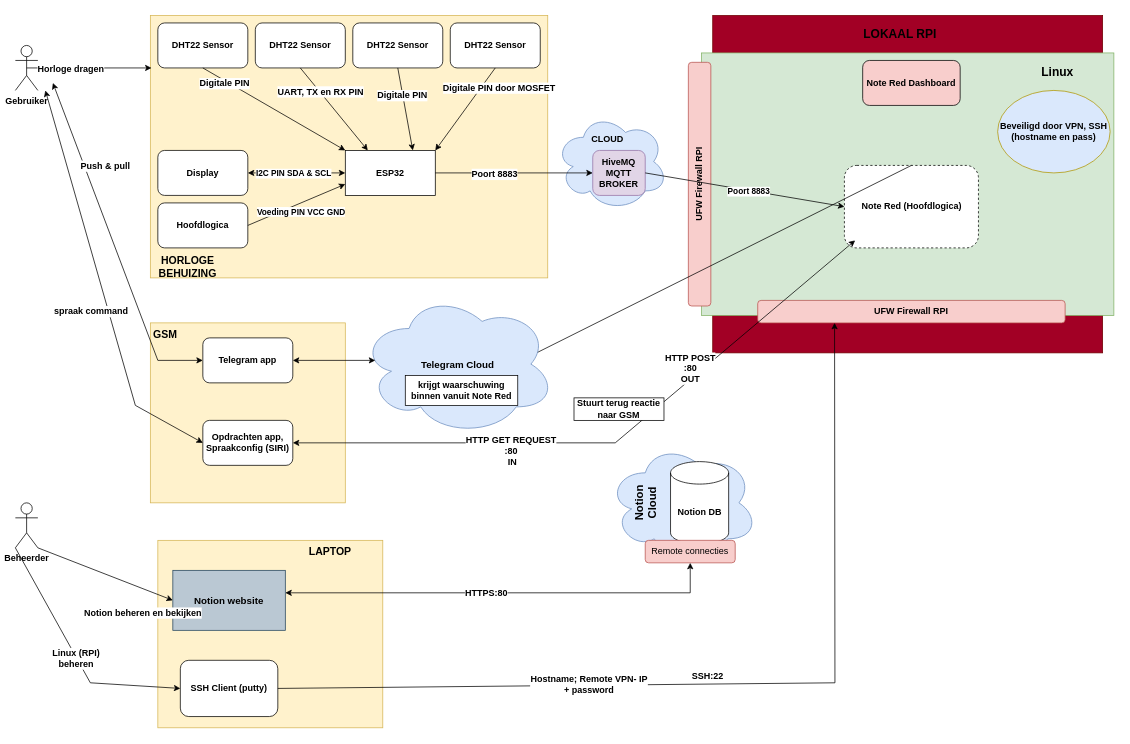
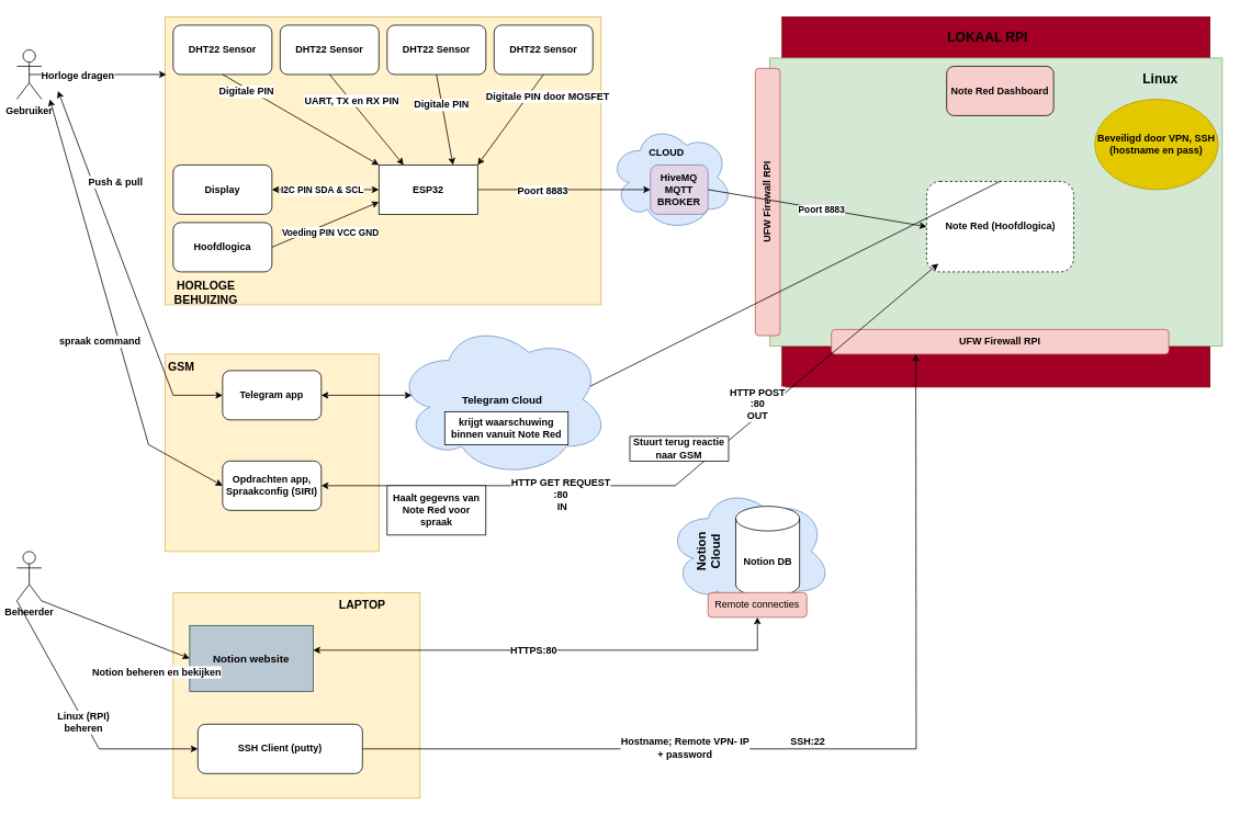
- <mxCell id="38" value="&lt;b&gt;Beveiligd door VPN, SSH (hostname en pass)&lt;/b&gt;" style="ellipse;whiteSpace=wrap;html=1;fillColor=#dae8fc;strokeColor=#B09500;fontColor=#000000;" vertex="1" parent="1"><mxGeometry x="1330" y="120" width="150" height="110" as="geometry" /></mxCell>
+ <mxCell id="38" value="&lt;b&gt;Beveiligd door VPN, SSH (hostname en pass)&lt;/b&gt;" style="ellipse;whiteSpace=wrap;html=1;fillColor=#e3c800;strokeColor=#B09500;fontColor=#000000;" vertex="1" parent="1"><mxGeometry x="1330" y="120" width="150" height="110" as="geometry" /></mxCell>
+ <mxCell id="57" value="&lt;b&gt;Haalt gegevns van Note Red voor spraak&lt;/b&gt;" style="rounded=0;whiteSpace=wrap;html=1;" vertex="1" parent="1"><mxGeometry x="470" y="590" width="120" height="60" as="geometry" /></mxCell>
- <mxCell id="63" value="&lt;b&gt;SSH Client (putty)&lt;/b&gt;" style="rounded=1;whiteSpace=wrap;html=1;" vertex="1" parent="1"><mxGeometry x="240" y="880" width="130" height="75" as="geometry" /></mxCell>
+ <mxCell id="63" value="&lt;b&gt;SSH Client (putty)&lt;/b&gt;" style="rounded=1;whiteSpace=wrap;html=1;" vertex="1" parent="1"><mxGeometry x="240" y="880" width="200" height="60" as="geometry" /></mxCell>
